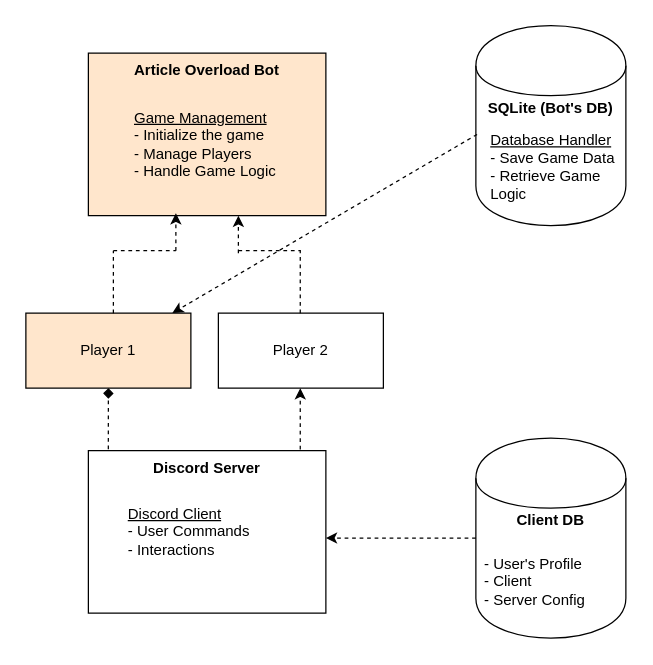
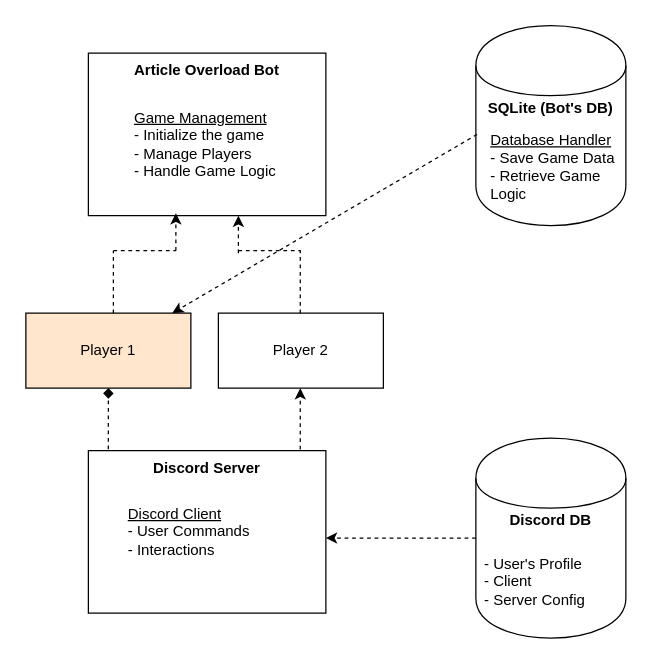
- <mxCell id="2" value="&lt;b&gt;Article Overload Bot&lt;/b&gt;" style="html=1;whiteSpace=wrap;verticalAlign=top;fillColor=#ffe6cc;" vertex="1" parent="1"><mxGeometry x="70" y="42" width="190" height="130" as="geometry" /></mxCell>
+ <mxCell id="2" value="&lt;b&gt;Article Overload Bot&lt;/b&gt;" style="html=1;whiteSpace=wrap;verticalAlign=top;" vertex="1" parent="1"><mxGeometry x="70" y="42" width="190" height="130" as="geometry" /></mxCell>
- <mxCell id="17" value="&lt;b&gt;Client DB&lt;/b&gt;" style="shape=cylinder;whiteSpace=wrap;html=1;boundedLbl=1;backgroundOutline=1;verticalAlign=top;spacingTop=12;" vertex="1" parent="1"><mxGeometry x="380" y="350" width="120" height="160" as="geometry" /></mxCell>
+ <mxCell id="17" value="&lt;b&gt;Discord DB&lt;/b&gt;" style="shape=cylinder;whiteSpace=wrap;html=1;boundedLbl=1;backgroundOutline=1;verticalAlign=top;spacingTop=12;" vertex="1" parent="1"><mxGeometry x="380" y="350" width="120" height="160" as="geometry" /></mxCell>
